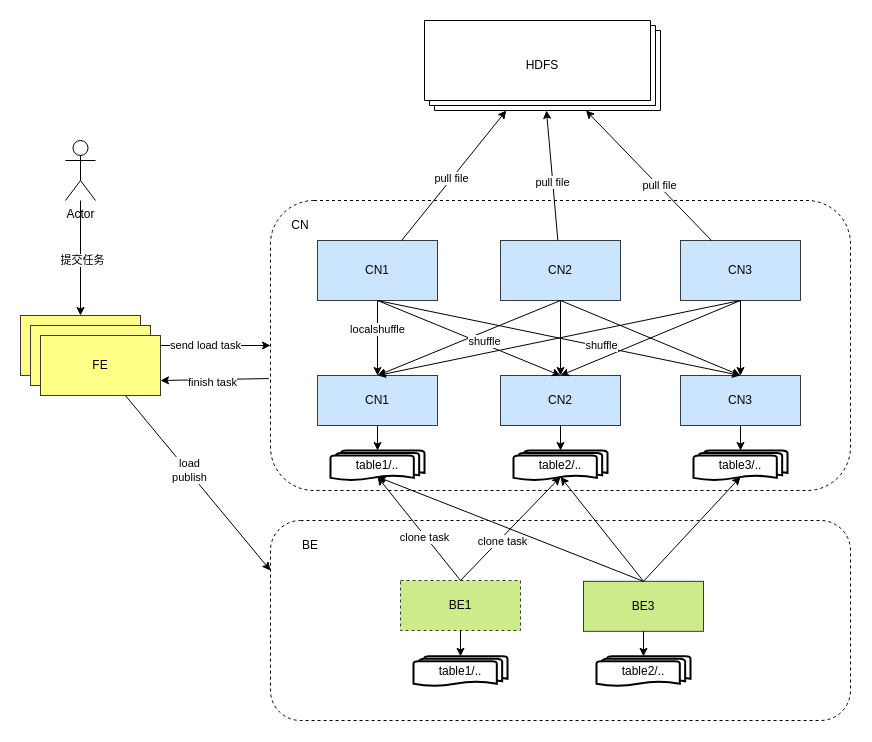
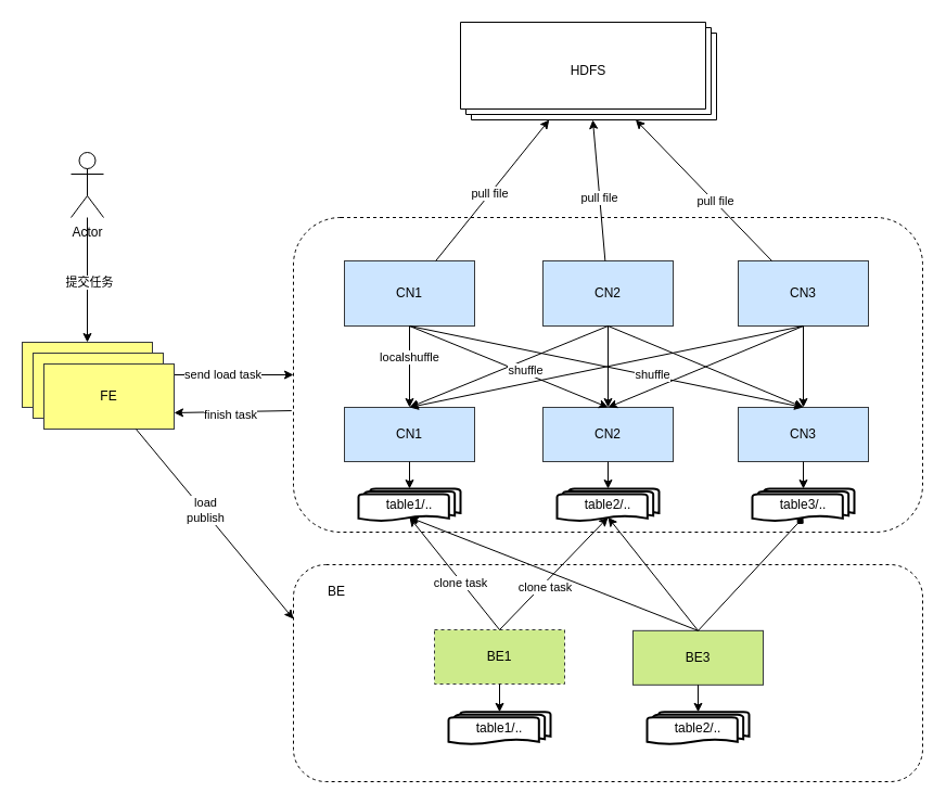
- <mxCell id="21" value="CN" style="text;html=1;align=center;verticalAlign=middle;whiteSpace=wrap;rounded=0;" vertex="1" parent="1"><mxGeometry x="270" y="210" width="60" height="30" as="geometry" /></mxCell>
- <mxCell id="56" value="" style="endArrow=classic;html=1;rounded=0;exitX=0.5;exitY=0;exitDx=0;exitDy=0;entryX=0.5;entryY=0.88;entryDx=0;entryDy=0;entryPerimeter=0;" edge="1" parent="1" source="44" target="9"><mxGeometry width="50" height="50" relative="1" as="geometry"><mxPoint x="-60" y="620" as="sourcePoint" /><mxPoint x="-10" y="570" as="targetPoint" /></mxGeometry></mxCell>
+ <mxCell id="56" value="" style="endArrow=diamond;html=1;rounded=0;exitX=0.5;exitY=0;exitDx=0;exitDy=0;entryX=0.5;entryY=0.88;entryDx=0;entryDy=0;entryPerimeter=0;" edge="1" parent="1" source="44" target="9"><mxGeometry width="50" height="50" relative="1" as="geometry"><mxPoint x="-60" y="620" as="sourcePoint" /><mxPoint x="-10" y="570" as="targetPoint" /></mxGeometry></mxCell>
